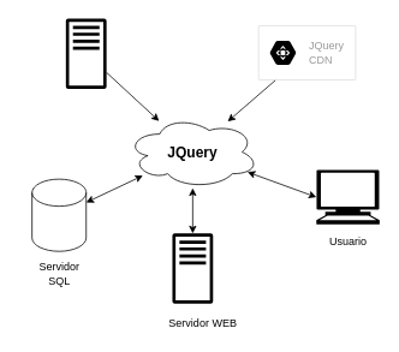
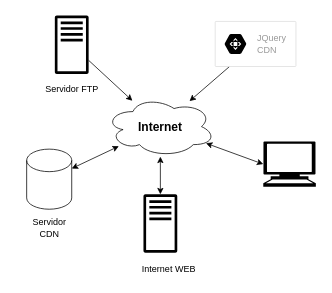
+ <mxCell id="10" value="Servidor FTP" style="text;html=1;align=center;verticalAlign=middle;resizable=0;points=[];autosize=1;strokeColor=none;fillColor=none;" vertex="1" parent="8"><mxGeometry y="88" width="90" height="20" as="geometry" /></mxCell>
- <mxCell id="4" value="&lt;font style=&quot;font-size: 16px&quot;&gt;&lt;b&gt;JQuery&lt;/b&gt;&lt;/font&gt;" style="ellipse;shape=cloud;whiteSpace=wrap;html=1;align=center;" vertex="1" parent="1"><mxGeometry x="140" y="128" width="146" height="80" as="geometry" /></mxCell>
+ <mxCell id="4" value="&lt;font style=&quot;font-size: 16px&quot;&gt;&lt;b&gt;Internet&lt;/b&gt;&lt;/font&gt;" style="ellipse;shape=cloud;whiteSpace=wrap;html=1;align=center;" vertex="1" parent="1"><mxGeometry x="140" y="128" width="146" height="80" as="geometry" /></mxCell>
- <mxCell id="19" value="Usuario" style="text;html=1;align=center;verticalAlign=middle;resizable=0;points=[];autosize=1;strokeColor=none;fillColor=none;" vertex="1" parent="17"><mxGeometry x="5" y="70" width="60" height="20" as="geometry" /></mxCell>
- <mxCell id="16" value="Servidor&lt;br&gt;SQL" style="text;html=1;align=center;verticalAlign=middle;resizable=0;points=[];autosize=1;strokeColor=none;fillColor=none;" vertex="1" parent="14"><mxGeometry x="15" y="90" width="60" height="30" as="geometry" /></mxCell>
+ <mxCell id="16" value="Servidor&lt;br&gt;CDN" style="text;html=1;align=center;verticalAlign=middle;resizable=0;points=[];autosize=1;strokeColor=none;fillColor=none;" vertex="1" parent="14"><mxGeometry x="15" y="90" width="60" height="30" as="geometry" /></mxCell>
- <mxCell id="13" value="Servidor WEB" style="text;html=1;align=center;verticalAlign=middle;resizable=0;points=[];autosize=1;strokeColor=none;fillColor=none;" vertex="1" parent="11"><mxGeometry y="90" width="90" height="20" as="geometry" /></mxCell>
+ <mxCell id="13" value="Internet WEB" style="text;html=1;align=center;verticalAlign=middle;resizable=0;points=[];autosize=1;strokeColor=none;fillColor=none;" vertex="1" parent="11"><mxGeometry y="90" width="90" height="20" as="geometry" /></mxCell>
